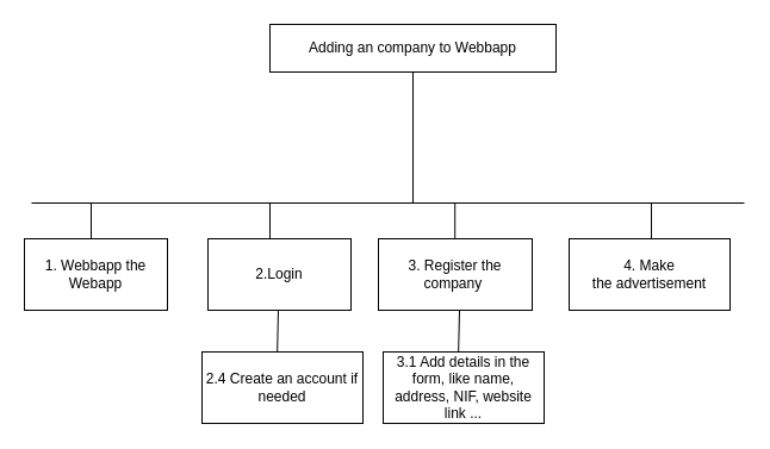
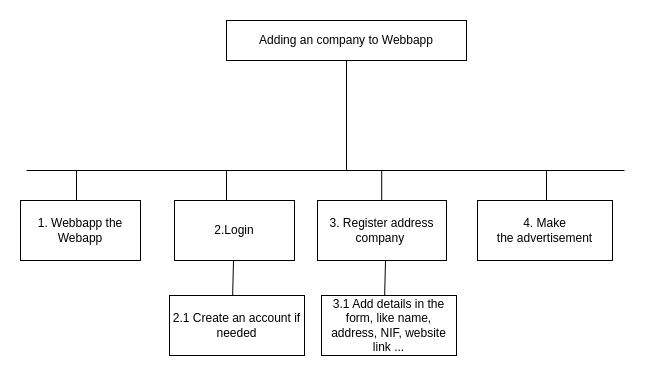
- <mxCell id="7" value="3. Register the company&amp;nbsp;" style="rounded=0;whiteSpace=wrap;html=1;" parent="1" vertex="1"><mxGeometry x="317" y="200" width="129" height="60" as="geometry" /></mxCell>
+ <mxCell id="7" value="3. Register address company&amp;nbsp;" style="rounded=0;whiteSpace=wrap;html=1;" parent="1" vertex="1"><mxGeometry x="317" y="200" width="129" height="60" as="geometry" /></mxCell>
- <mxCell id="13" value="2.4 Create an account if needed" style="rounded=0;whiteSpace=wrap;html=1;" vertex="1" parent="1"><mxGeometry x="169" y="295" width="135" height="60" as="geometry" /></mxCell>
+ <mxCell id="13" value="2.1 Create an account if needed" style="rounded=0;whiteSpace=wrap;html=1;" vertex="1" parent="1"><mxGeometry x="169" y="295" width="135" height="60" as="geometry" /></mxCell>
